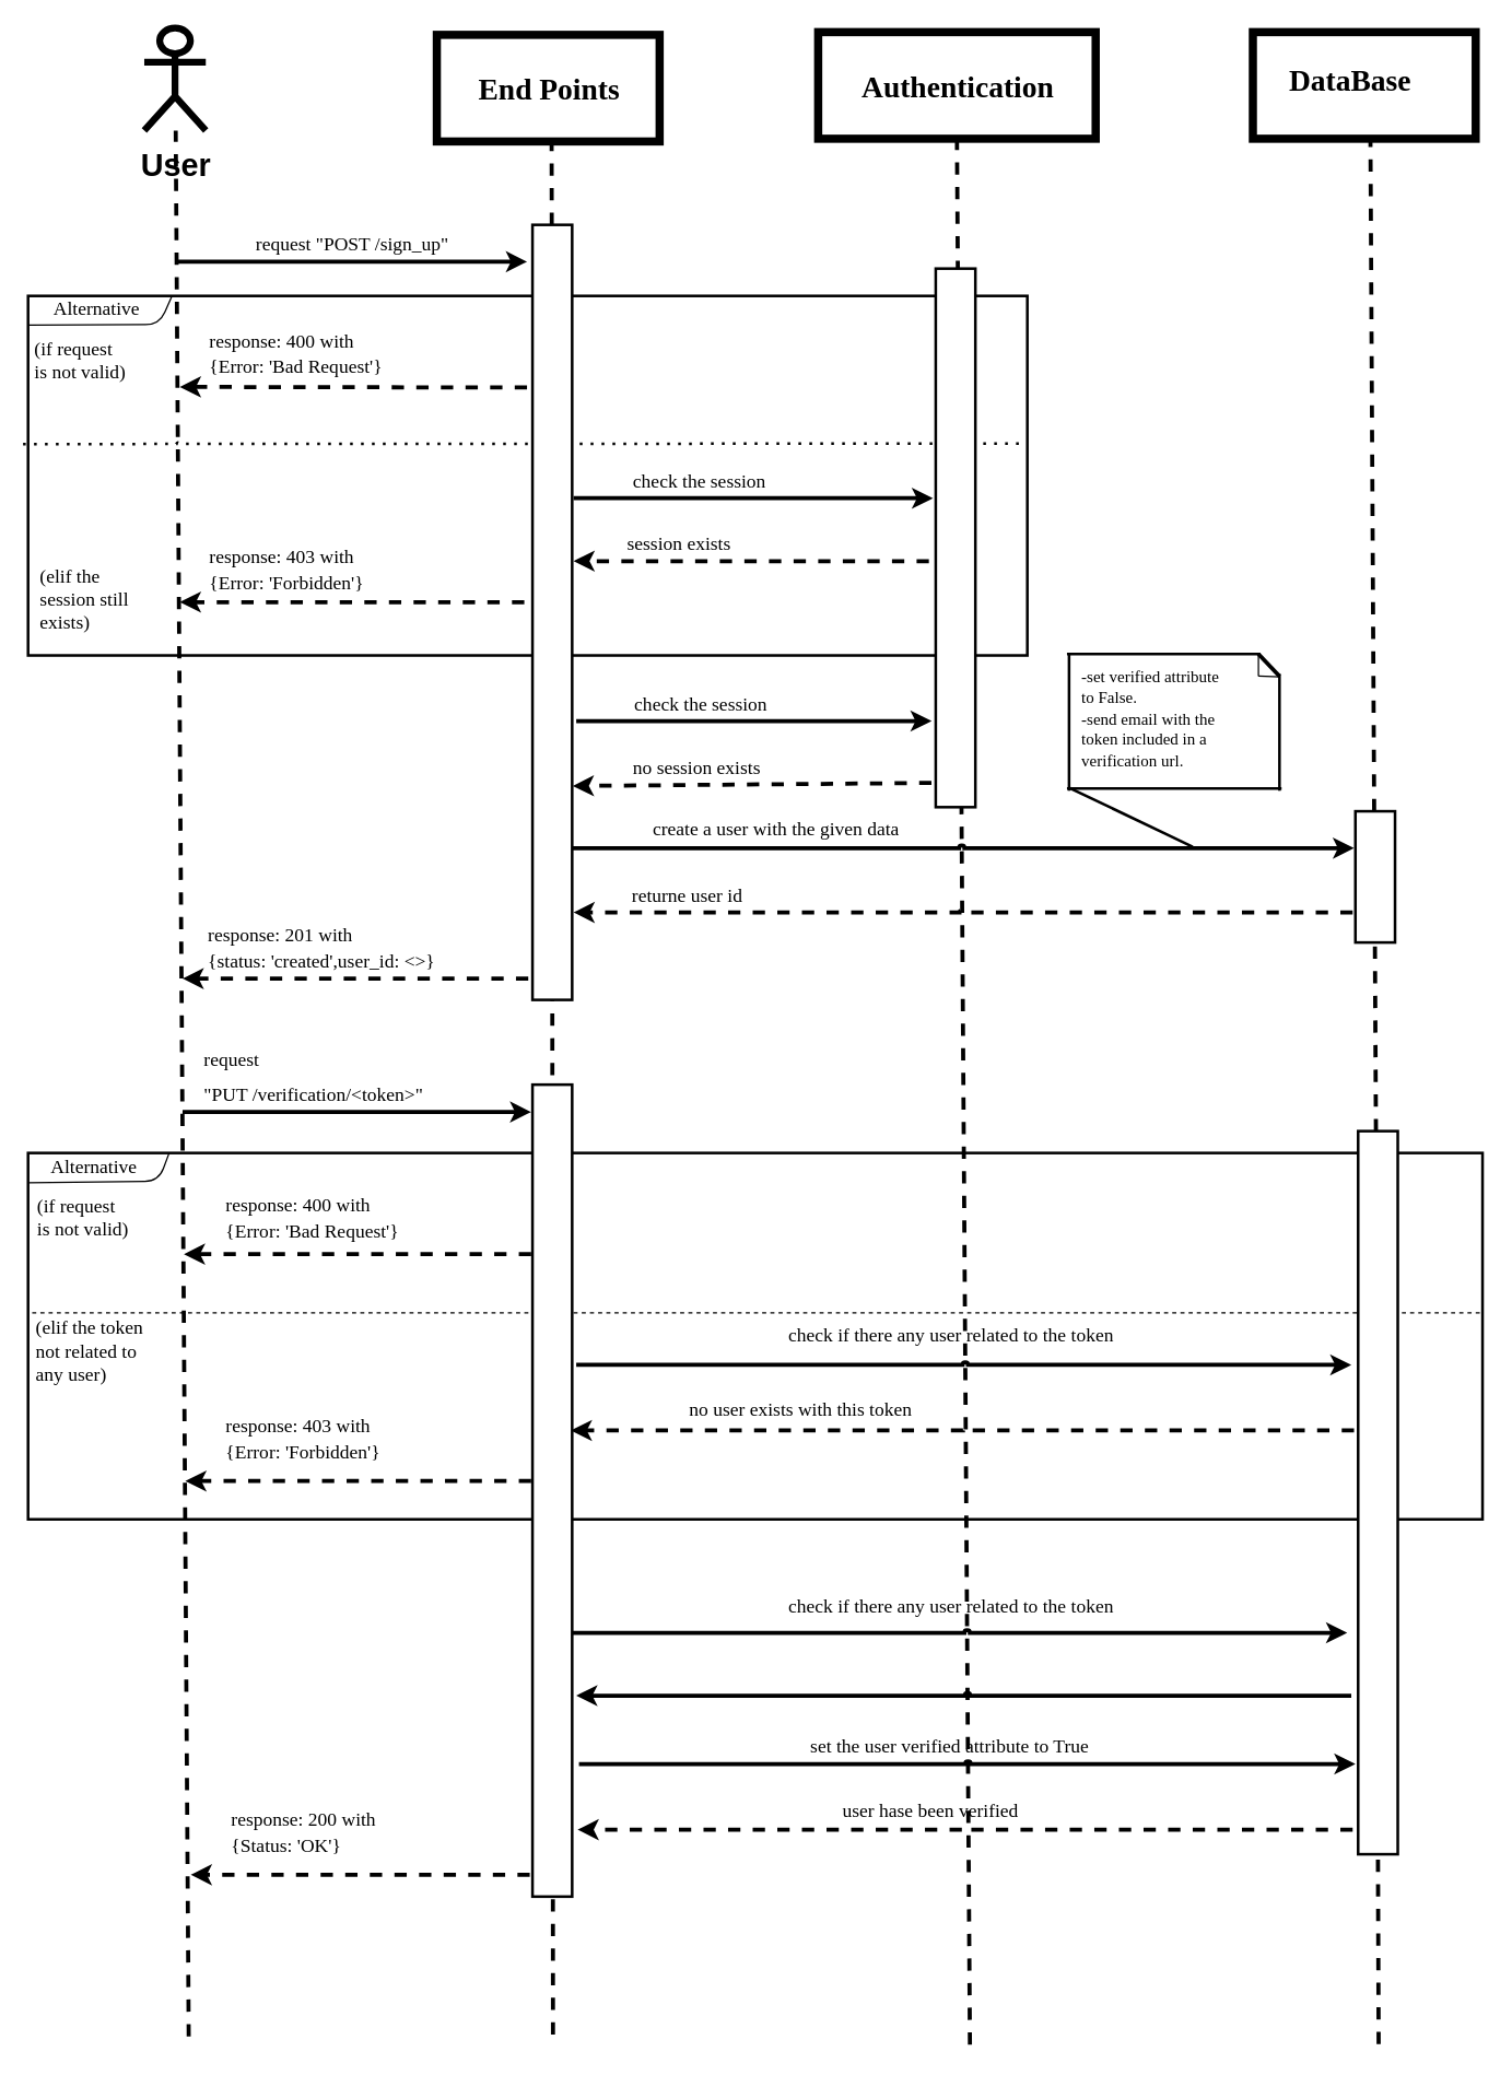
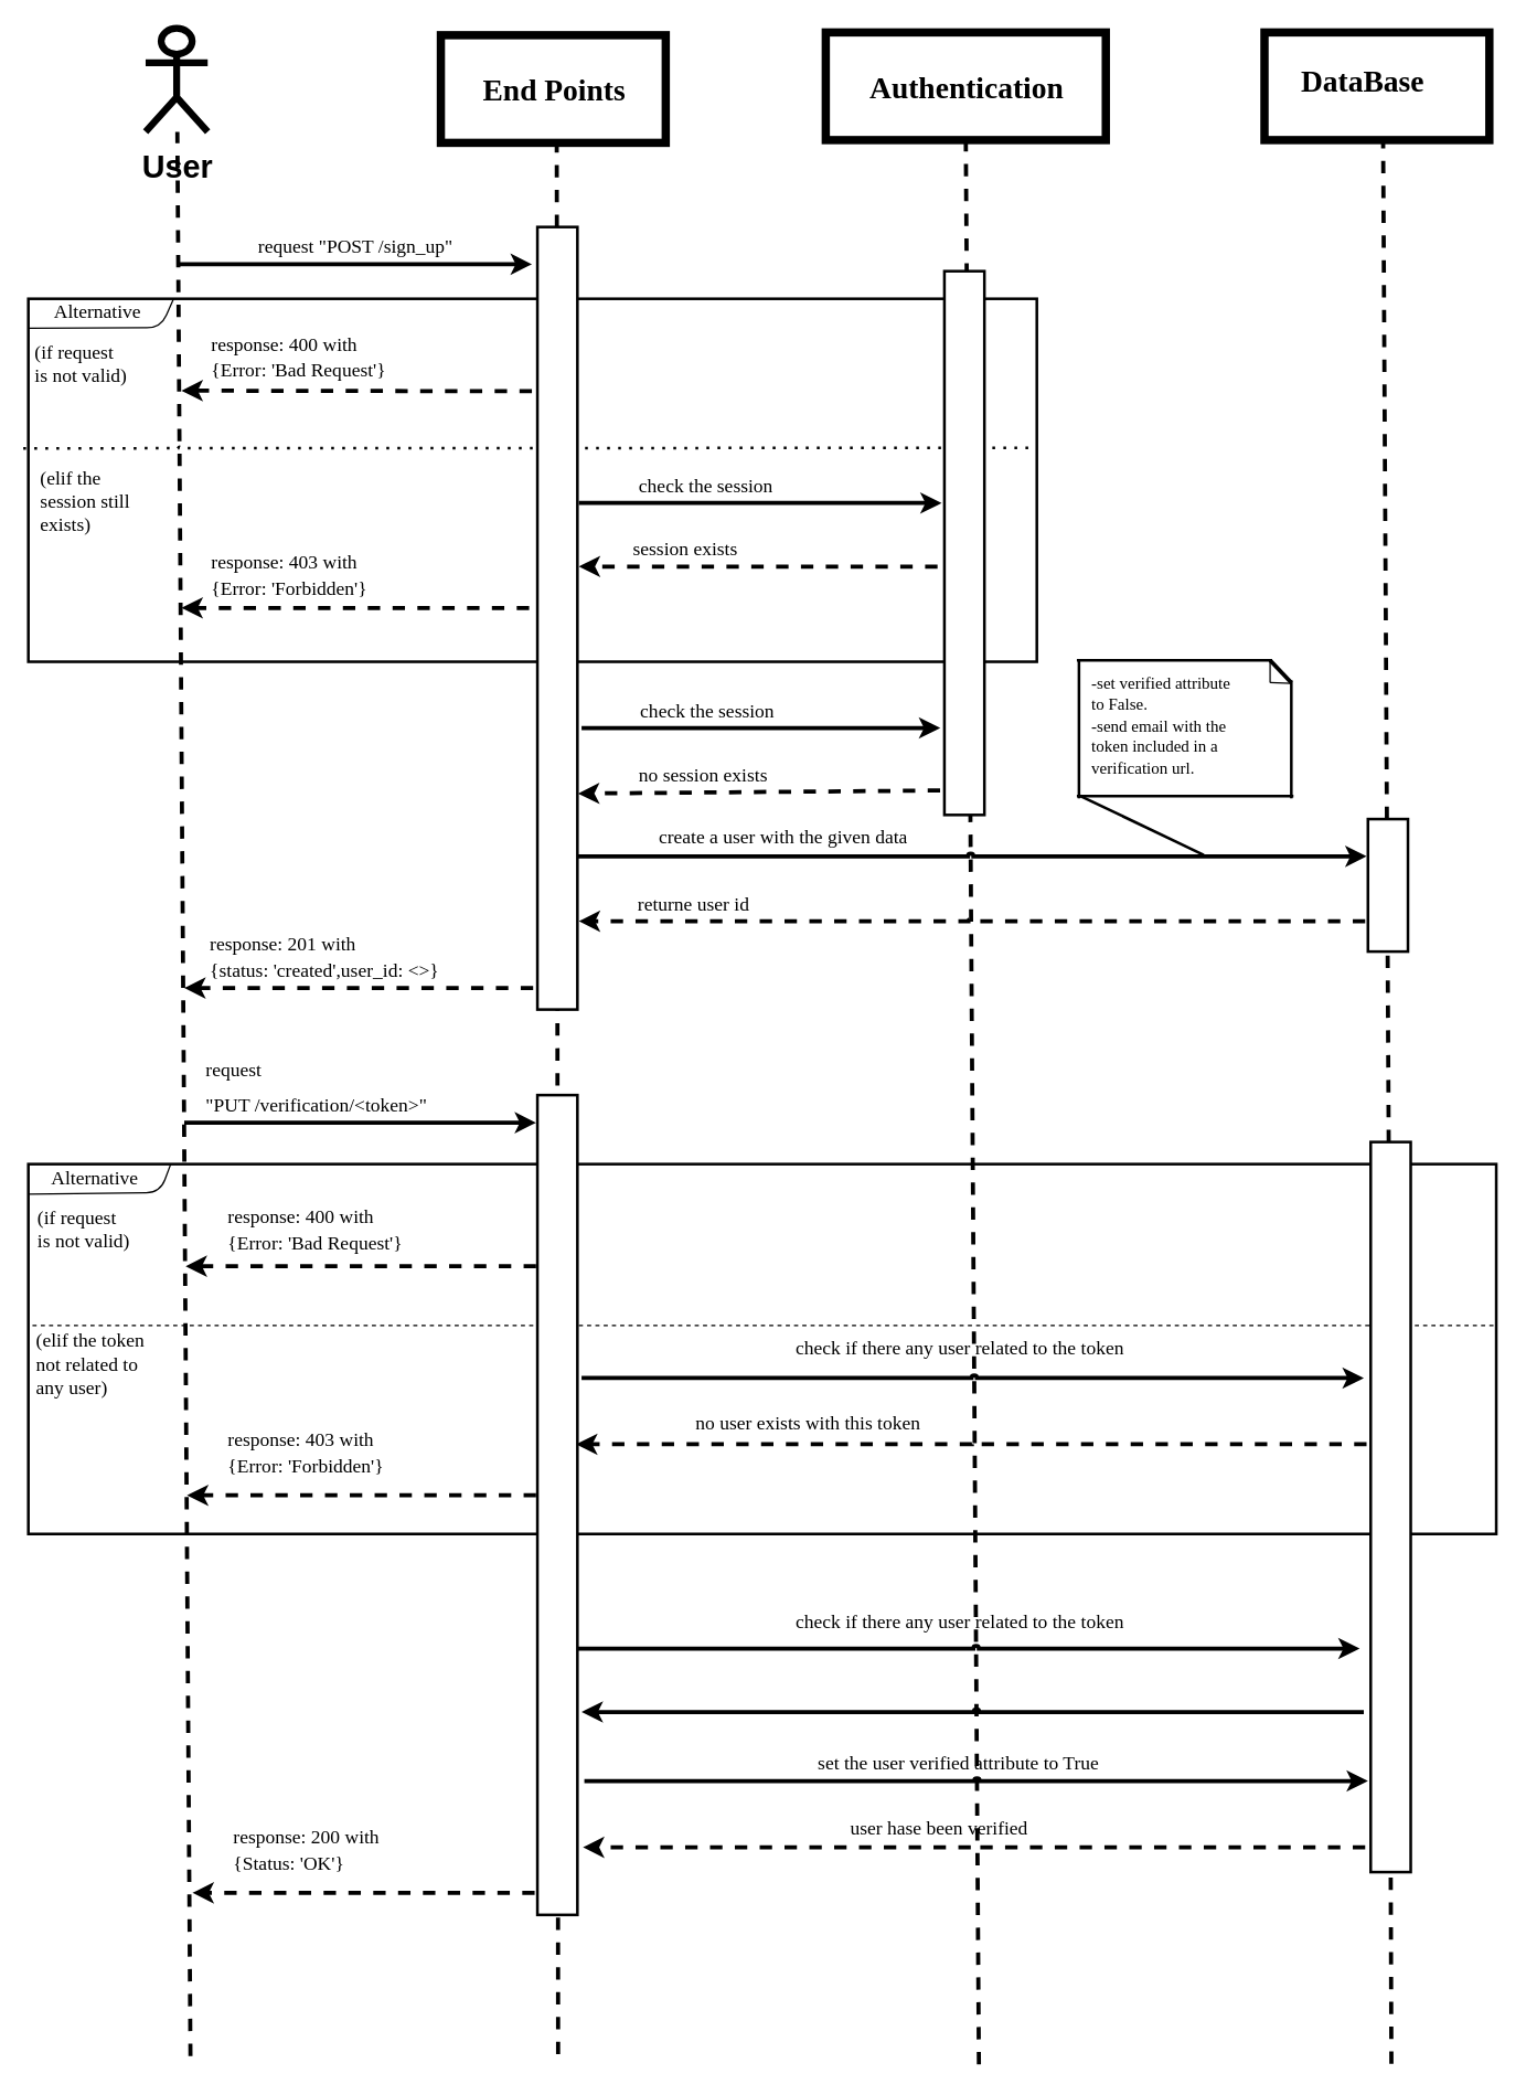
- <mxCell id="14" value="(elif the&lt;br&gt;session still&lt;br&gt;exists)" style="text;html=1;align=left;verticalAlign=middle;resizable=0;points=[];autosize=1;strokeColor=none;fillColor=none;fontSize=14;fontFamily=Verdana;fontColor=#000000;" parent="1" vertex="1"><mxGeometry x="27" y="407.999" width="99" height="62" as="geometry" /></mxCell>
+ <mxCell id="14" value="(elif the&lt;br&gt;session still&lt;br&gt;exists)" style="text;html=1;align=left;verticalAlign=middle;resizable=0;points=[];autosize=1;strokeColor=none;fillColor=none;fontSize=14;fontFamily=Verdana;fontColor=#000000;" parent="1" vertex="1"><mxGeometry x="27" y="332.999" width="99" height="62" as="geometry" /></mxCell>
